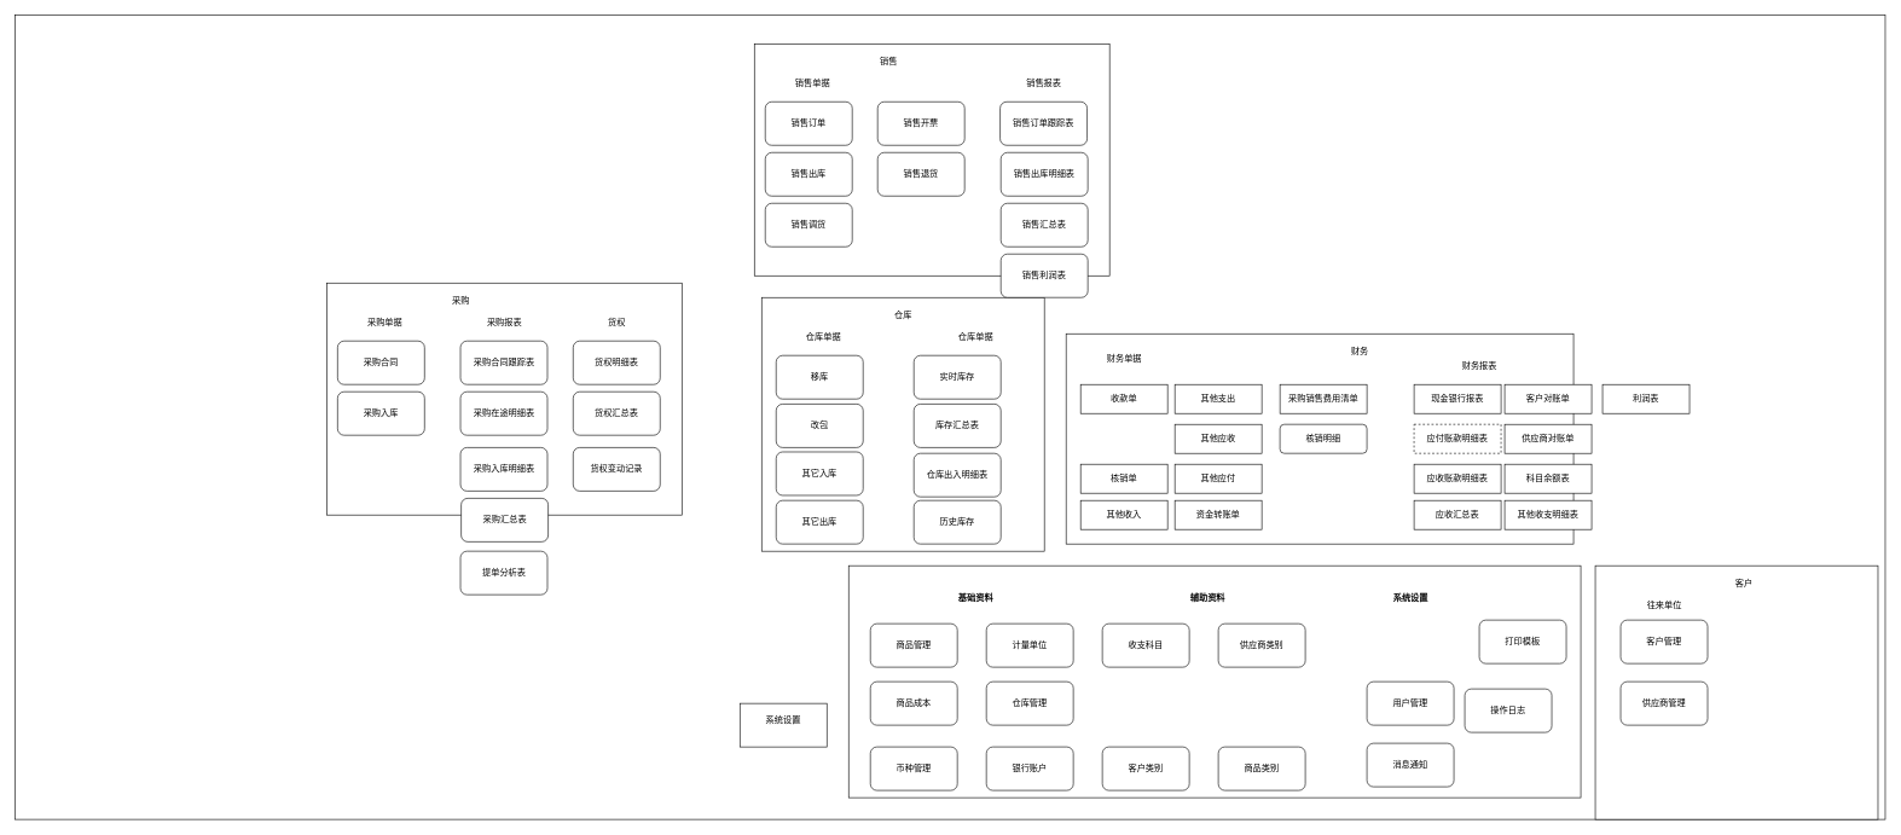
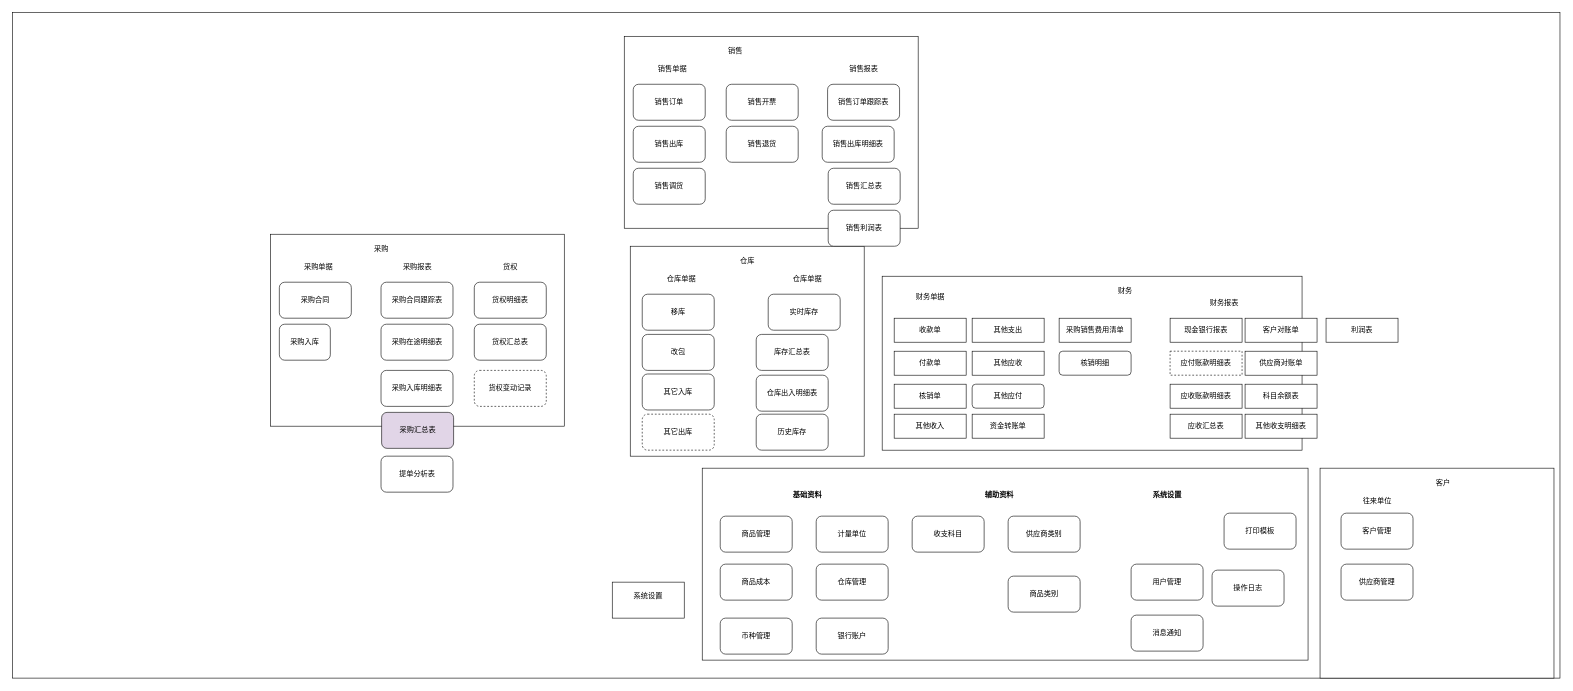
- <mxCell id="67" value="销售出库明细表" style="rounded=1;whiteSpace=wrap;html=1;" vertex="1" parent="1"><mxGeometry x="1380" y="210" width="120" height="60" as="geometry" /></mxCell>
+ <mxCell id="67" value="销售出库明细表" style="rounded=1;whiteSpace=wrap;html=1;" vertex="1" parent="1"><mxGeometry x="1370" y="210" width="120" height="60" as="geometry" /></mxCell>
- <mxCell id="53" value="实时库存" style="rounded=1;whiteSpace=wrap;html=1;" vertex="1" parent="1"><mxGeometry x="1260" y="490" width="120" height="60" as="geometry" /></mxCell>
+ <mxCell id="53" value="实时库存" style="rounded=1;whiteSpace=wrap;html=1;" vertex="1" parent="1"><mxGeometry x="1280" y="490" width="120" height="60" as="geometry" /></mxCell>
- <mxCell id="74" value="采购入库" style="rounded=1;whiteSpace=wrap;html=1;" vertex="1" parent="1"><mxGeometry x="465" y="540" width="120" height="60" as="geometry" /></mxCell>
+ <mxCell id="74" value="采购入库" style="rounded=1;whiteSpace=wrap;html=1;" vertex="1" parent="1"><mxGeometry x="465" y="540" width="85" height="60" as="geometry" /></mxCell>
+ <mxCell id="26" value="付款单" style="rounded=0;whiteSpace=wrap;html=1;" vertex="1" parent="1"><mxGeometry x="1490" y="585" width="120" height="40" as="geometry" /></mxCell>
- <mxCell id="84" value="货权变动记录" style="rounded=1;whiteSpace=wrap;html=1;" vertex="1" parent="1"><mxGeometry x="790" y="617" width="120" height="60" as="geometry" /></mxCell>
+ <mxCell id="84" value="货权变动记录" style="rounded=1;whiteSpace=wrap;html=1;dashed=1;" vertex="1" parent="1"><mxGeometry x="790" y="617" width="120" height="60" as="geometry" /></mxCell>
- <mxCell id="31" value="其他应付" style="rounded=0;whiteSpace=wrap;html=1;" vertex="1" parent="1"><mxGeometry x="1620" y="640" width="120" height="40" as="geometry" /></mxCell>
+ <mxCell id="31" value="其他应付" style="whiteSpace=wrap;html=1;rounded=1;" vertex="1" parent="1"><mxGeometry x="1620" y="640" width="120" height="40" as="geometry" /></mxCell>
- <mxCell id="78" value="采购汇总表" style="rounded=1;whiteSpace=wrap;html=1;" vertex="1" parent="1"><mxGeometry x="635.5" y="687" width="120" height="60" as="geometry" /></mxCell>
+ <mxCell id="78" value="采购汇总表" style="rounded=1;whiteSpace=wrap;html=1;fillColor=#e1d5e7;" vertex="1" parent="1"><mxGeometry x="635.5" y="687" width="120" height="60" as="geometry" /></mxCell>
- <mxCell id="50" value="其它出库" style="rounded=1;whiteSpace=wrap;html=1;" vertex="1" parent="1"><mxGeometry x="1070" y="690" width="120" height="60" as="geometry" /></mxCell>
+ <mxCell id="50" value="其它出库" style="rounded=1;whiteSpace=wrap;html=1;dashed=1;" vertex="1" parent="1"><mxGeometry x="1070" y="690" width="120" height="60" as="geometry" /></mxCell>
- <mxCell id="16" value="客户类别" style="rounded=1;whiteSpace=wrap;html=1;" vertex="1" parent="1"><mxGeometry x="1520" y="1030" width="120" height="60" as="geometry" /></mxCell>
- <mxCell id="15" value="商品类别" style="rounded=1;whiteSpace=wrap;html=1;" vertex="1" parent="1"><mxGeometry x="1680" y="1030" width="120" height="60" as="geometry" /></mxCell>
+ <mxCell id="15" value="商品类别" style="rounded=1;whiteSpace=wrap;html=1;" vertex="1" parent="1"><mxGeometry x="1680" y="960" width="120" height="60" as="geometry" /></mxCell>
